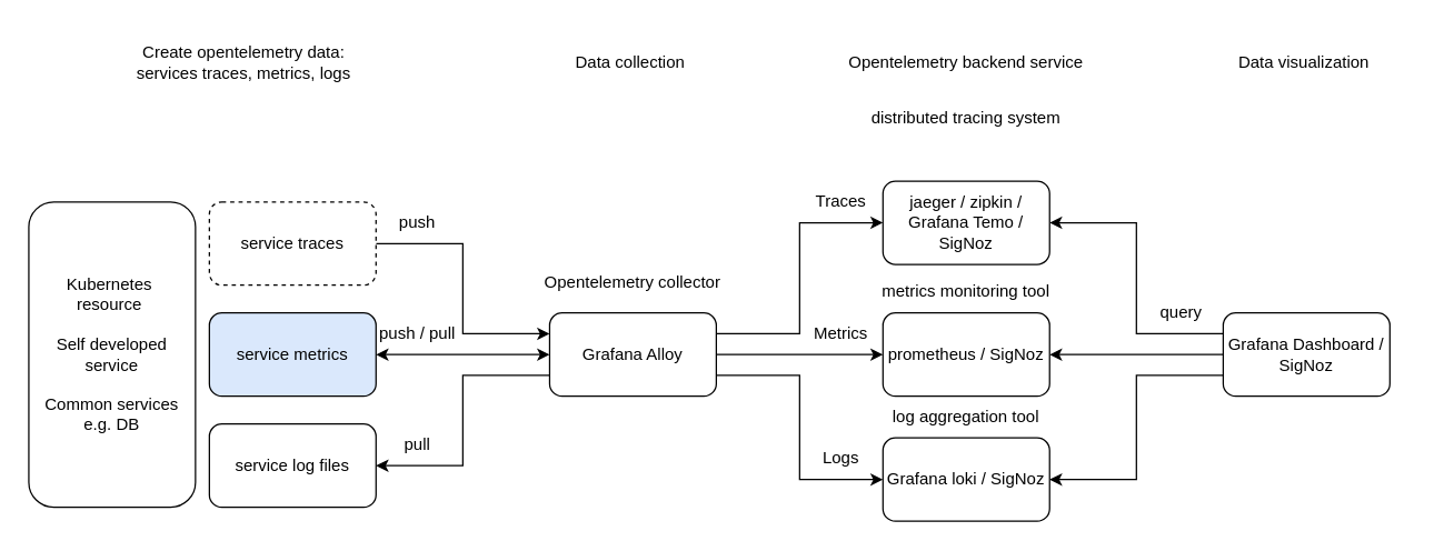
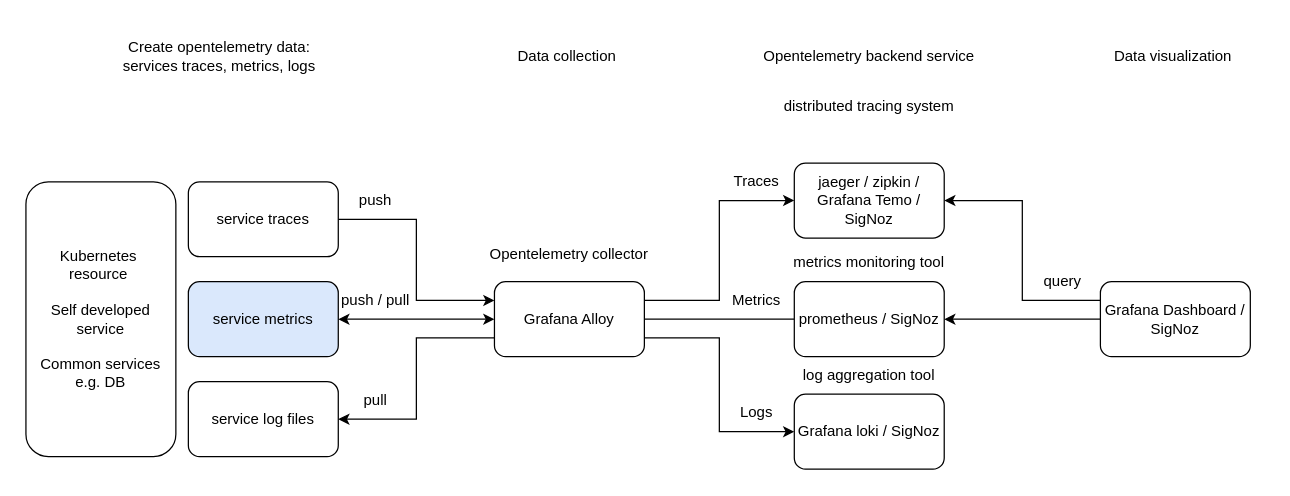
- <mxCell id="7" value="service traces" style="rounded=1;whiteSpace=wrap;html=1;dashed=1;" vertex="1" parent="1"><mxGeometry x="150" y="145" width="120" height="60" as="geometry" /></mxCell>
+ <mxCell id="7" value="service traces" style="rounded=1;whiteSpace=wrap;html=1;" vertex="1" parent="1"><mxGeometry x="150" y="145" width="120" height="60" as="geometry" /></mxCell>
- <mxCell id="3" style="edgeStyle=orthogonalEdgeStyle;rounded=0;orthogonalLoop=1;jettySize=auto;html=1;exitX=1;exitY=0.5;exitDx=0;exitDy=0;entryX=0;entryY=0.5;entryDx=0;entryDy=0;" edge="1" parent="1" source="5" target="25"><mxGeometry relative="1" as="geometry" /></mxCell>
+ <mxCell id="3" style="edgeStyle=orthogonalEdgeStyle;rounded=0;orthogonalLoop=1;jettySize=auto;html=1;exitX=1;exitY=0.5;exitDx=0;exitDy=0;entryX=0;entryY=0.5;entryDx=0;entryDy=0;endArrow=none;" edge="1" parent="1" source="5" target="25"><mxGeometry relative="1" as="geometry" /></mxCell>
- <mxCell id="19" style="edgeStyle=orthogonalEdgeStyle;rounded=0;orthogonalLoop=1;jettySize=auto;html=1;exitX=0;exitY=0.75;exitDx=0;exitDy=0;entryX=1;entryY=0.5;entryDx=0;entryDy=0;" edge="1" parent="1" source="20" target="28"><mxGeometry relative="1" as="geometry" /></mxCell>
